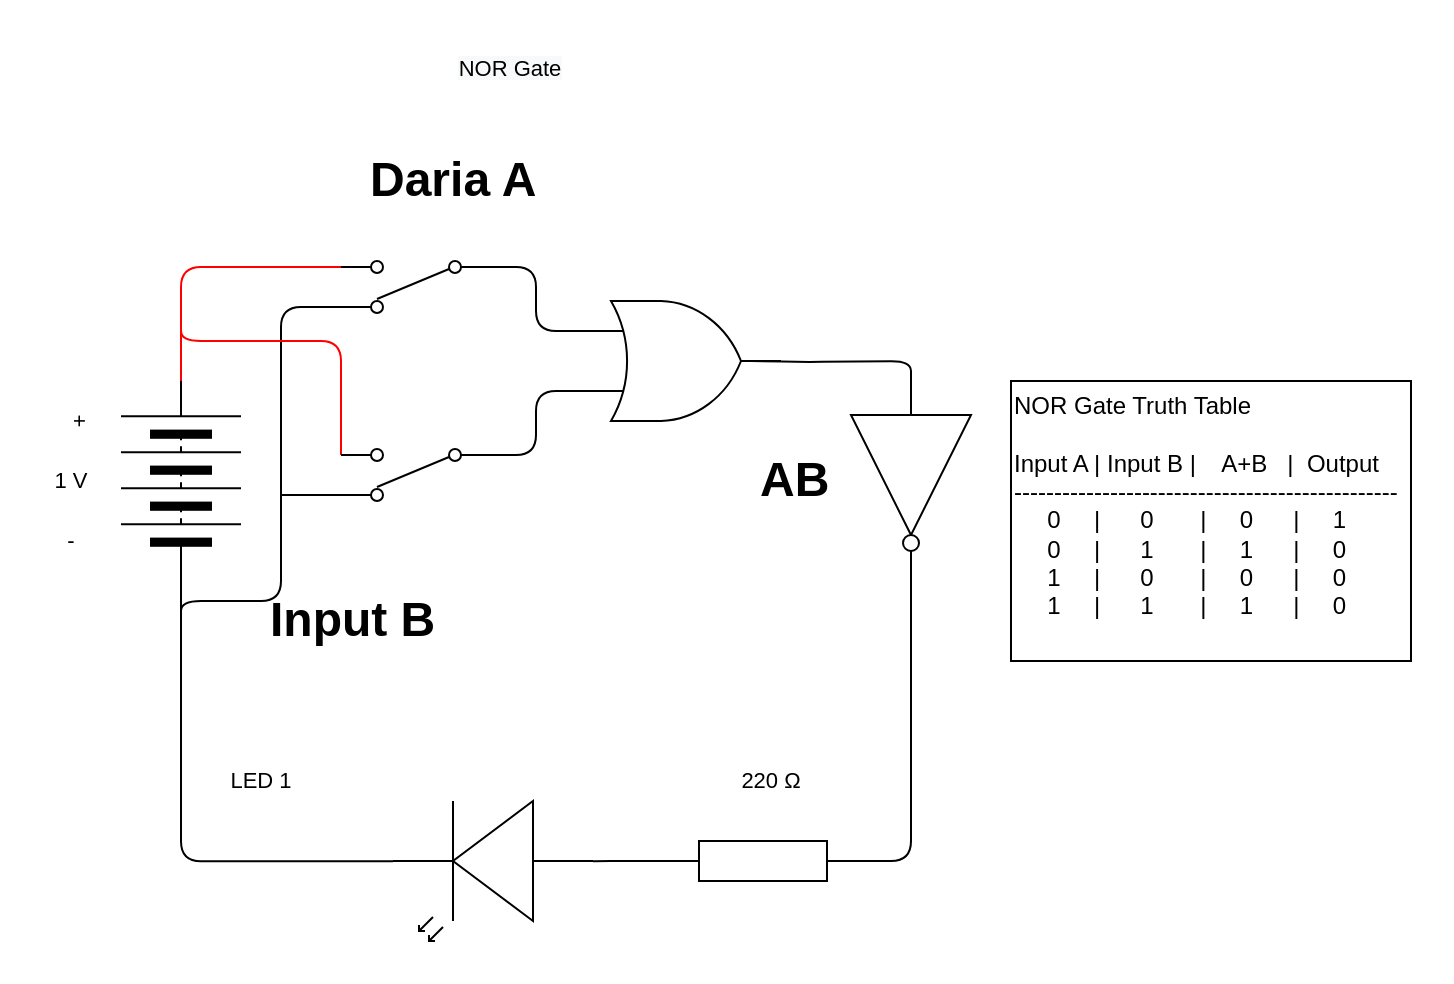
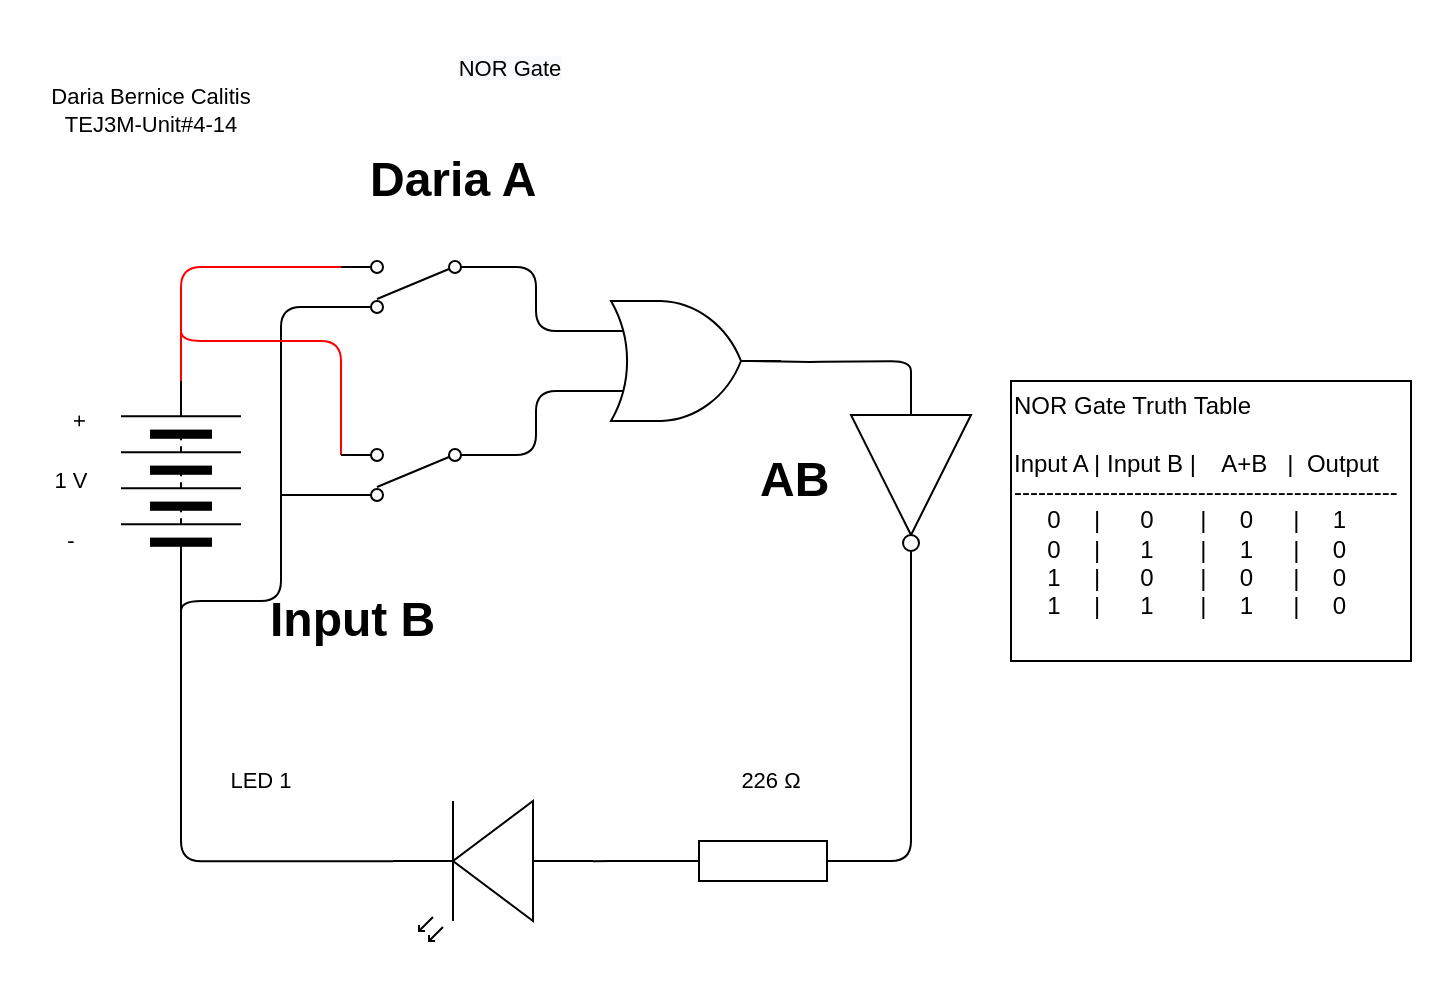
+ <mxCell id="8" value="Daria Bernice Calitis&lt;br&gt;TEJ3M-Unit#4-14" style="text;html=1;align=center;verticalAlign=middle;resizable=0;points=[];autosize=1;strokeColor=none;fillColor=none;fontSize=11;fontFamily=Helvetica;fontColor=default;" parent="1" vertex="1"><mxGeometry x="20" y="40" width="110" height="30" as="geometry" /></mxCell>
- <mxCell id="25" value="220&amp;nbsp;Ω" style="text;html=1;align=center;verticalAlign=middle;resizable=0;points=[];autosize=1;strokeColor=none;fillColor=none;fontSize=11;fontFamily=Helvetica;fontColor=default;" parent="1" vertex="1"><mxGeometry x="365" y="380" width="40" height="20" as="geometry" /></mxCell>
+ <mxCell id="25" value="226&amp;nbsp;Ω" style="text;html=1;align=center;verticalAlign=middle;resizable=0;points=[];autosize=1;strokeColor=none;fillColor=none;fontSize=11;fontFamily=Helvetica;fontColor=default;" parent="1" vertex="1"><mxGeometry x="365" y="380" width="40" height="20" as="geometry" /></mxCell>
